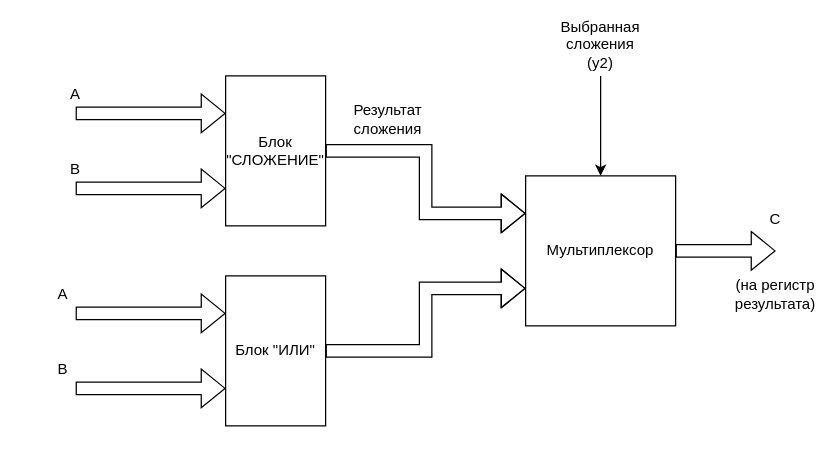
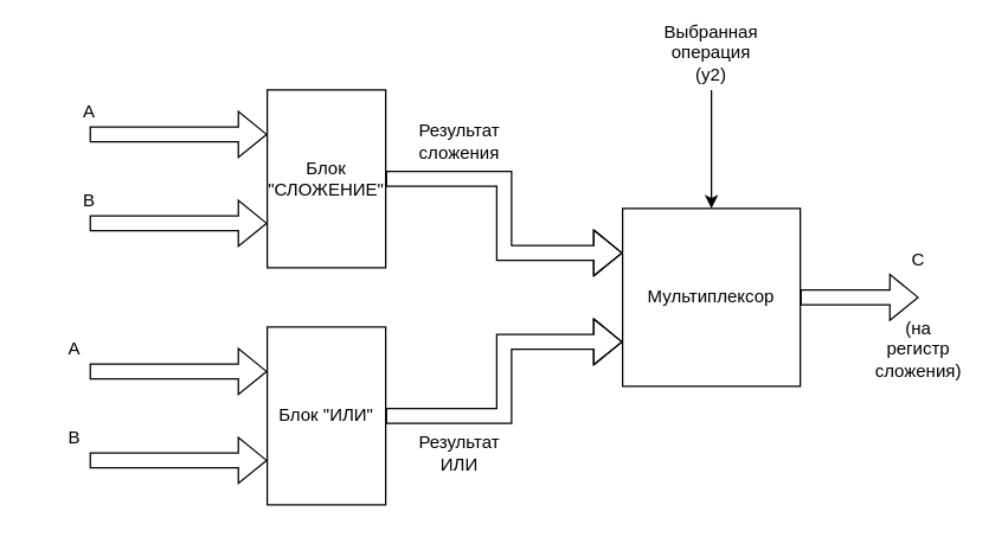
- <mxCell id="20" value="Выбранная сложения (y2)" style="text;html=1;strokeColor=none;fillColor=none;align=center;verticalAlign=middle;whiteSpace=wrap;rounded=0;" vertex="1" parent="1"><mxGeometry x="450" y="20" width="60" height="30" as="geometry" /></mxCell>
+ <mxCell id="20" value="Выбранная операция (y2)" style="text;html=1;strokeColor=none;fillColor=none;align=center;verticalAlign=middle;whiteSpace=wrap;rounded=0;" vertex="1" parent="1"><mxGeometry x="450" y="20" width="60" height="30" as="geometry" /></mxCell>
- <mxCell id="21" value="(на регистр результата)" style="text;html=1;strokeColor=none;fillColor=none;align=center;verticalAlign=middle;whiteSpace=wrap;rounded=0;" vertex="1" parent="1"><mxGeometry x="590" y="220" width="60" height="30" as="geometry" /></mxCell>
+ <mxCell id="21" value="(на регистр сложения)" style="text;html=1;strokeColor=none;fillColor=none;align=center;verticalAlign=middle;whiteSpace=wrap;rounded=0;" vertex="1" parent="1"><mxGeometry x="590" y="220" width="60" height="30" as="geometry" /></mxCell>
+ <mxCell id="16" value="Результат ИЛИ" style="text;html=1;strokeColor=none;fillColor=none;align=center;verticalAlign=middle;whiteSpace=wrap;rounded=0;" vertex="1" parent="1"><mxGeometry x="280" y="290" width="60" height="30" as="geometry" /></mxCell>
